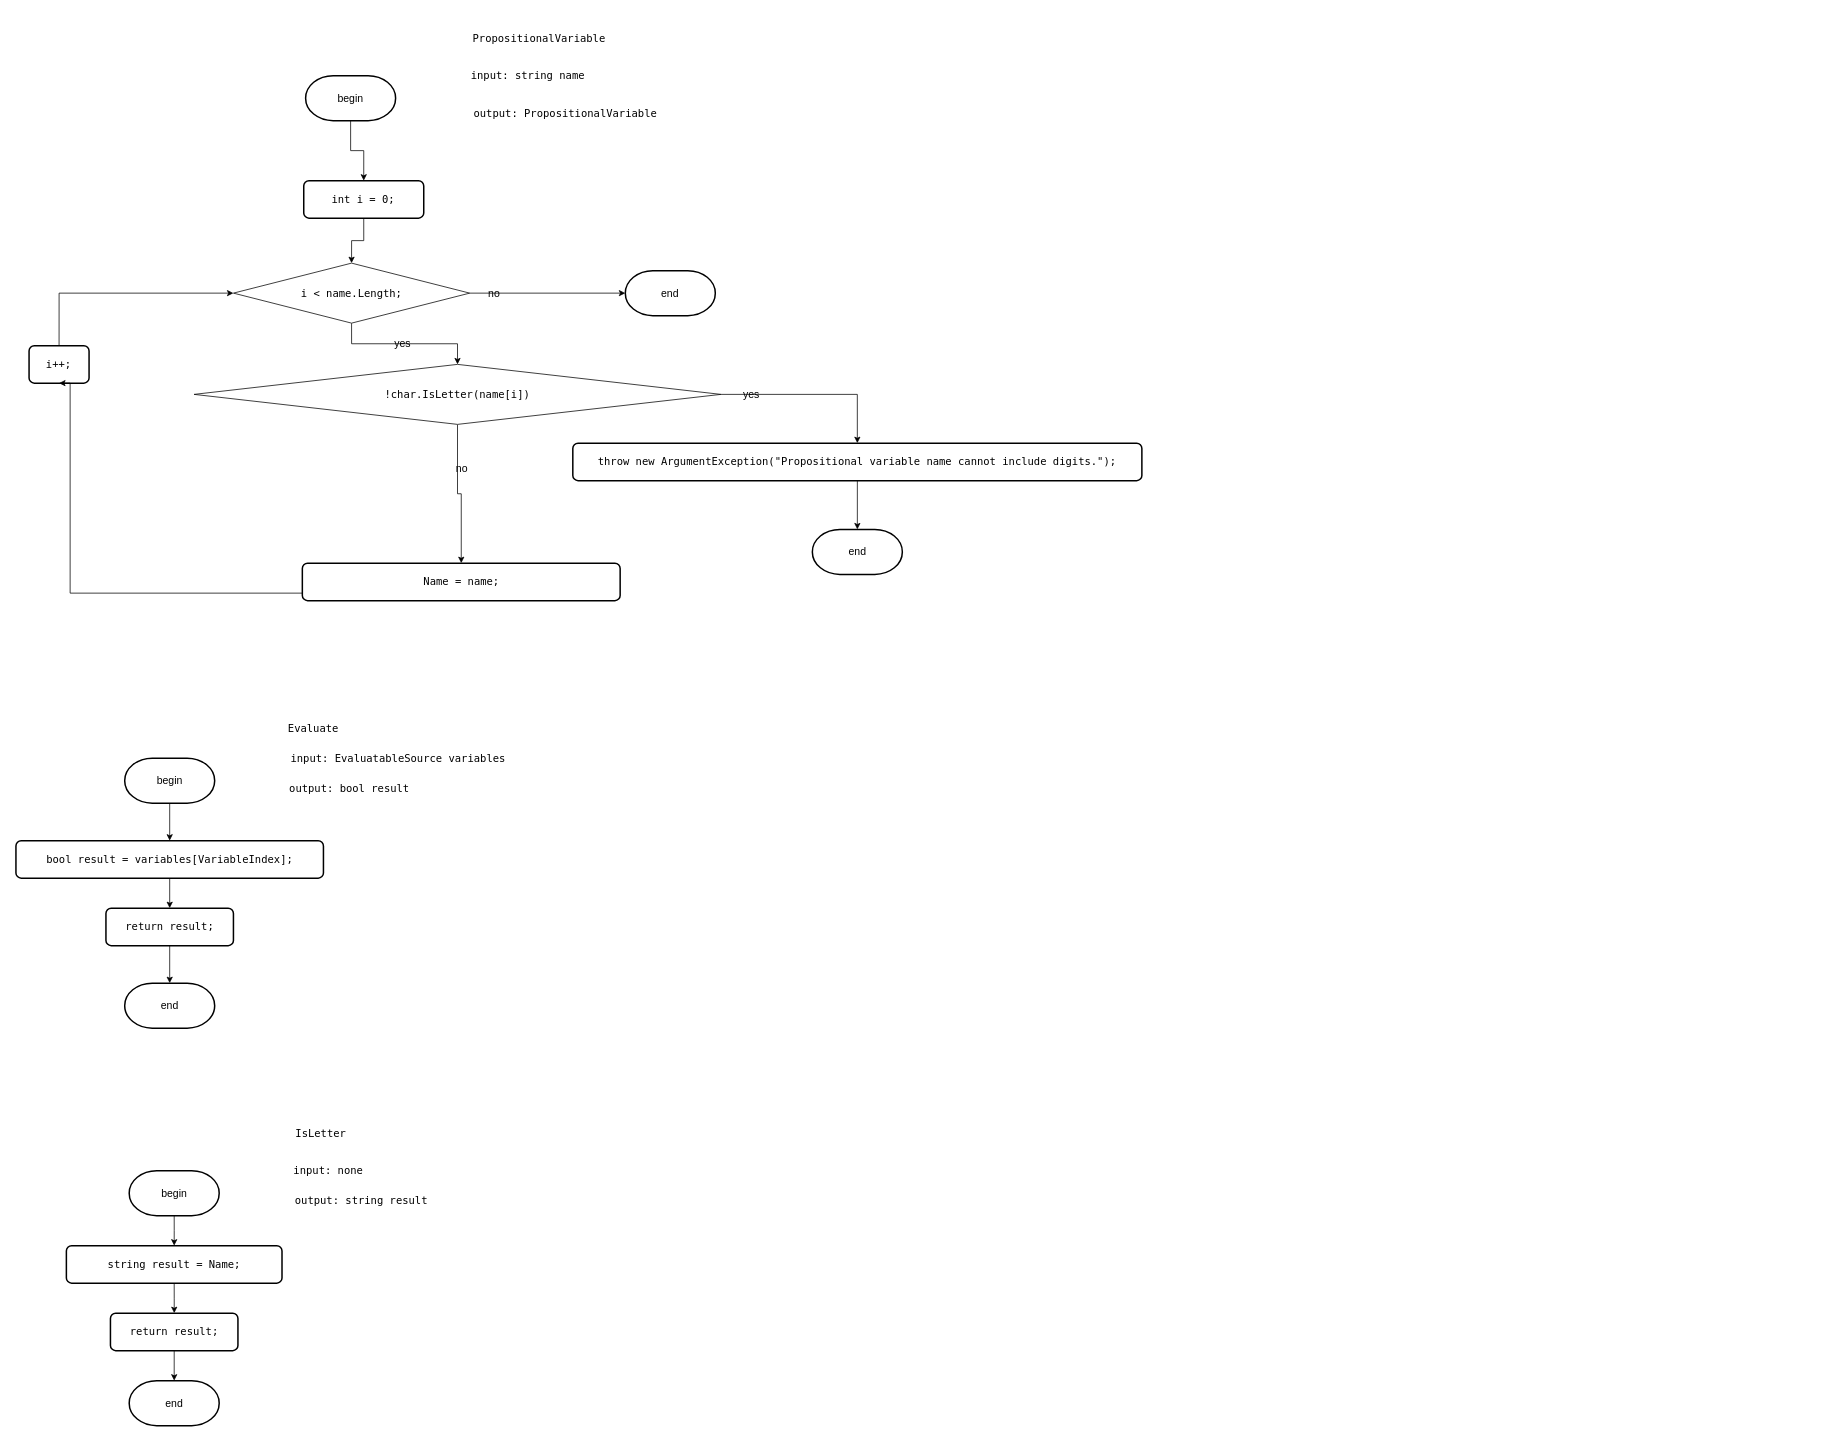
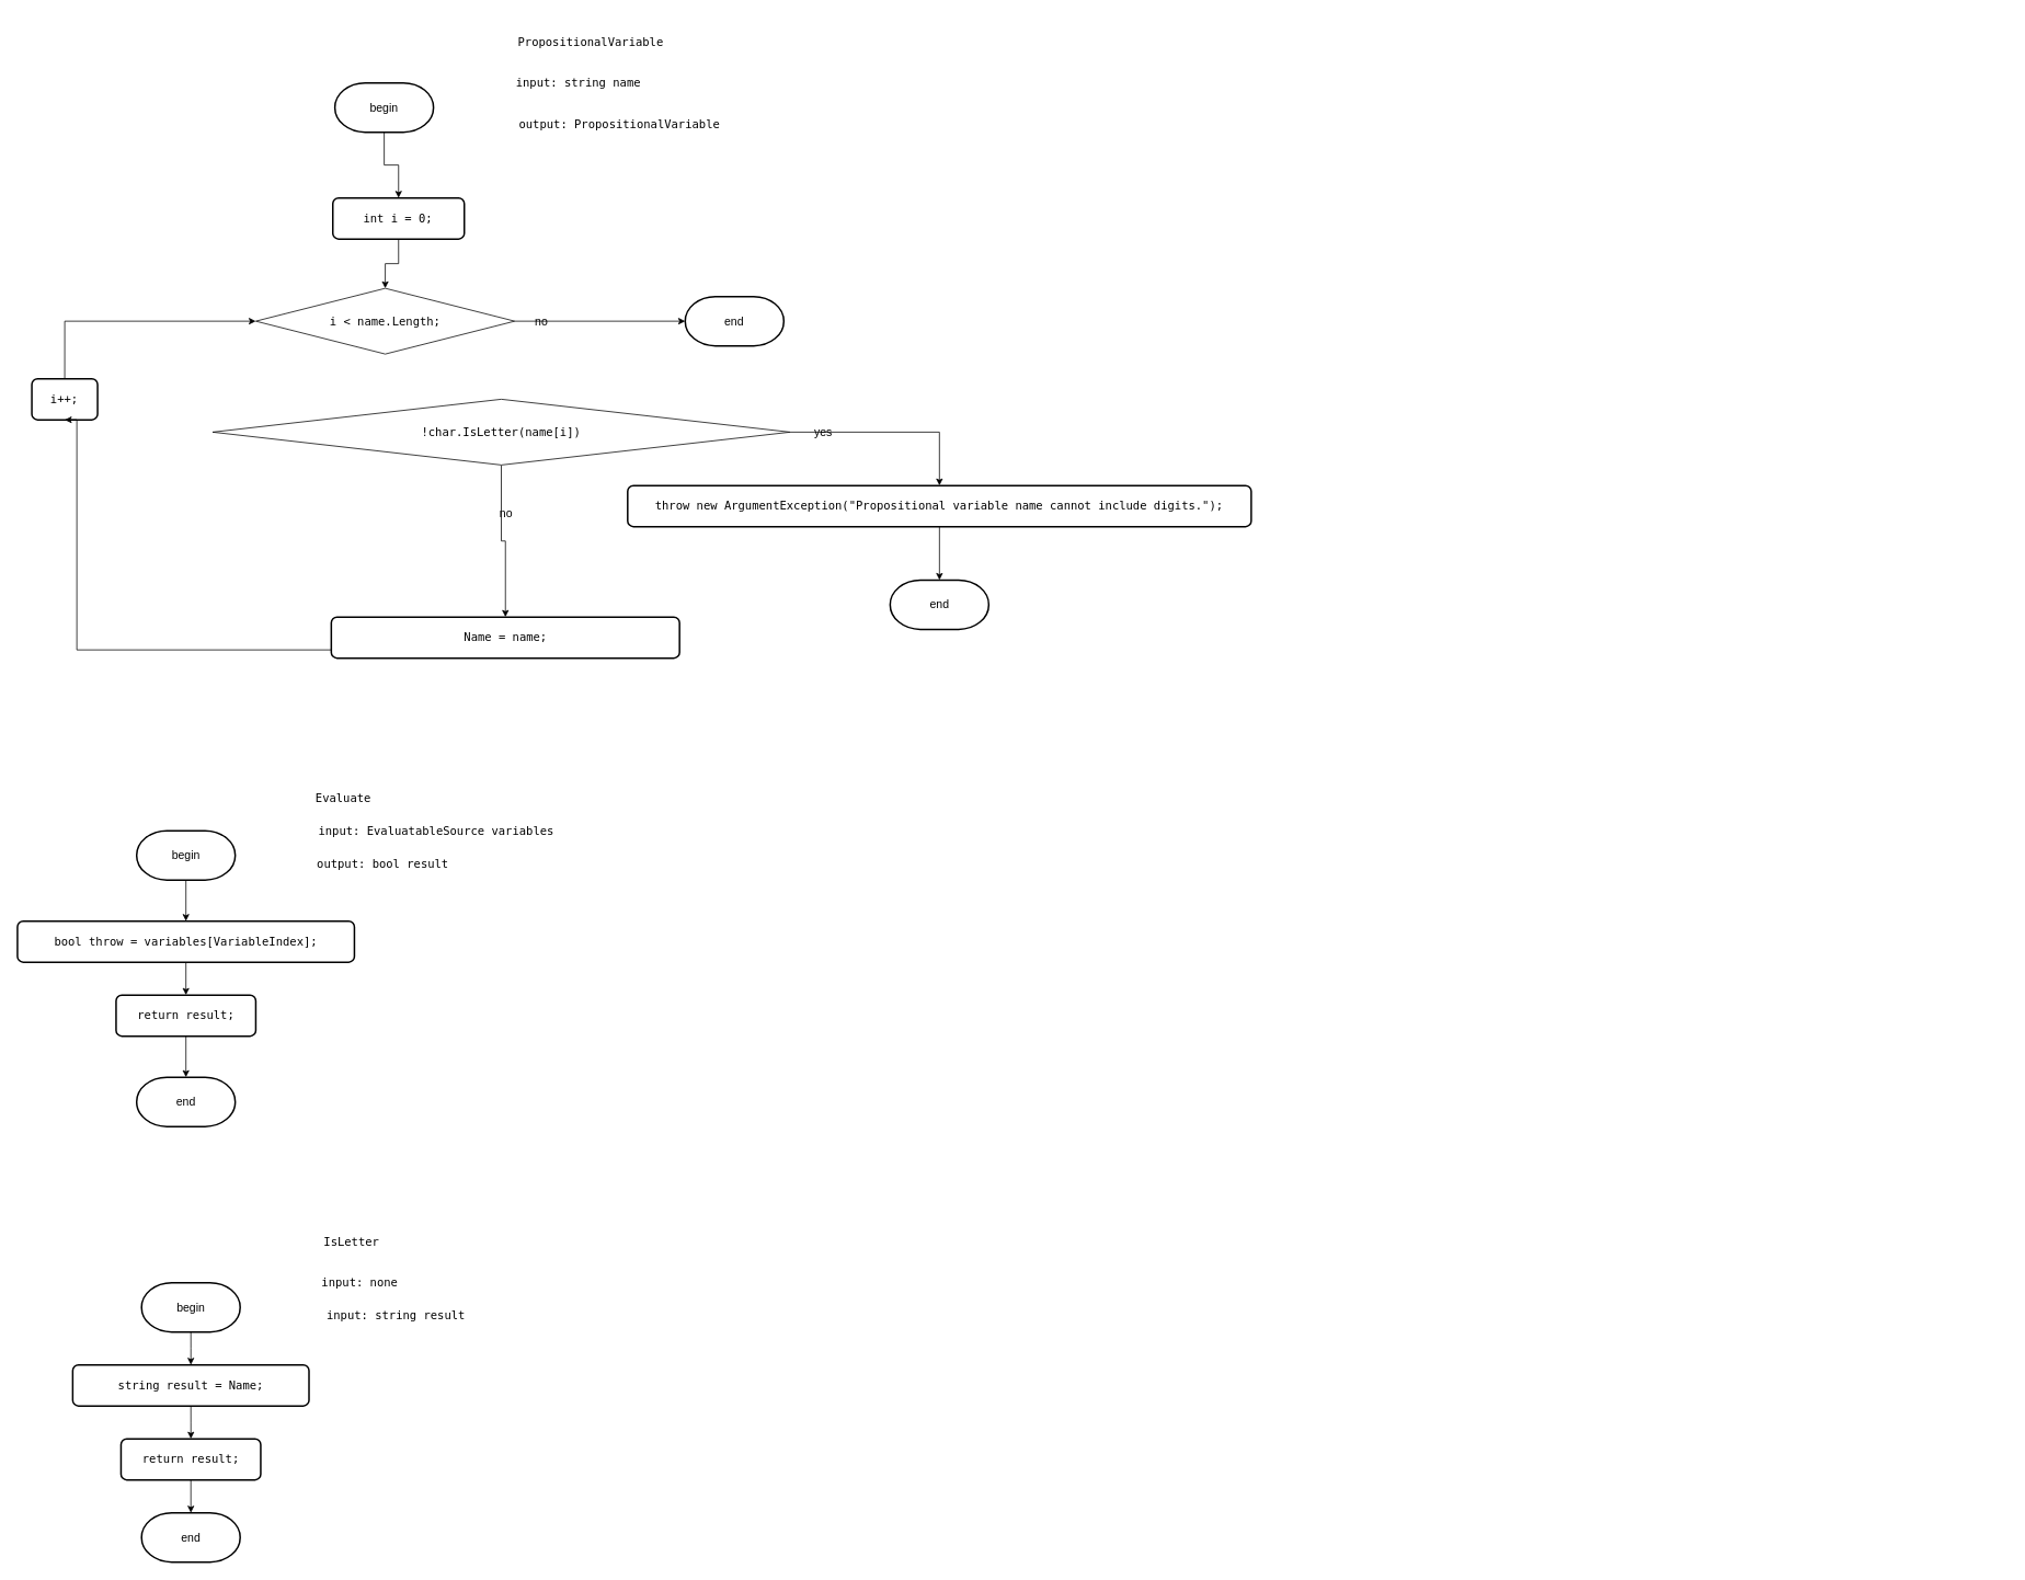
- <mxCell id="9" style="edgeStyle=orthogonalEdgeStyle;rounded=0;orthogonalLoop=1;jettySize=auto;html=1;exitX=0.5;exitY=1;exitDx=0;exitDy=0;entryX=0.5;entryY=0;entryDx=0;entryDy=0;fontSize=14;fontColor=#000000;labelBackgroundColor=none;" parent="1" source="11" target="18" edge="1"><mxGeometry relative="1" as="geometry" /></mxCell>
- <mxCell id="10" value="yes" style="edgeLabel;html=1;align=center;verticalAlign=middle;resizable=0;points=[];fontSize=14;fontColor=#000000;labelBackgroundColor=none;" parent="9" vertex="1" connectable="0"><mxGeometry x="-0.033" y="1" relative="1" as="geometry"><mxPoint as="offset" /></mxGeometry></mxCell>
- <mxCell id="34" value="&lt;div style=&quot;&quot;&gt;&lt;pre style=&quot;font-family: &amp;quot;JetBrains Mono&amp;quot;, monospace;&quot;&gt;&lt;pre style=&quot;font-family: &amp;quot;JetBrains Mono&amp;quot;, monospace;&quot;&gt;&lt;span style=&quot;&quot;&gt;bool &lt;/span&gt;result = variables[VariableIndex];&lt;br&gt;&lt;/pre&gt;&lt;/pre&gt;&lt;/div&gt;" style="rounded=1;whiteSpace=wrap;html=1;absoluteArcSize=1;arcSize=14;strokeWidth=2;fontSize=14;fontColor=#000000;labelBackgroundColor=none;" parent="1" vertex="1"><mxGeometry x="20.76" y="1120" width="410" height="50" as="geometry" /></mxCell>
+ <mxCell id="34" value="&lt;div style=&quot;&quot;&gt;&lt;pre style=&quot;font-family: &amp;quot;JetBrains Mono&amp;quot;, monospace;&quot;&gt;&lt;pre style=&quot;font-family: &amp;quot;JetBrains Mono&amp;quot;, monospace;&quot;&gt;&lt;span style=&quot;&quot;&gt;bool &lt;/span&gt;throw = variables[VariableIndex];&lt;br&gt;&lt;/pre&gt;&lt;/pre&gt;&lt;/div&gt;" style="rounded=1;whiteSpace=wrap;html=1;absoluteArcSize=1;arcSize=14;strokeWidth=2;fontSize=14;fontColor=#000000;labelBackgroundColor=none;" parent="1" vertex="1"><mxGeometry x="20.76" y="1120" width="410" height="50" as="geometry" /></mxCell>
- <mxCell id="41" value="&lt;pre style=&quot;font-family: &amp;quot;JetBrains Mono&amp;quot;, monospace;&quot;&gt;output: string result&lt;/pre&gt;" style="text;html=1;align=center;verticalAlign=middle;resizable=0;points=[];autosize=1;strokeColor=none;fillColor=none;fontSize=14;fontColor=#000000;labelBackgroundColor=none;" parent="1" vertex="1"><mxGeometry x="385.51" y="1570" width="190" height="60" as="geometry" /></mxCell>
+ <mxCell id="41" value="&lt;pre style=&quot;font-family: &amp;quot;JetBrains Mono&amp;quot;, monospace;&quot;&gt;input: string result&lt;/pre&gt;" style="text;html=1;align=center;verticalAlign=middle;resizable=0;points=[];autosize=1;strokeColor=none;fillColor=none;fontSize=14;fontColor=#000000;labelBackgroundColor=none;" parent="1" vertex="1"><mxGeometry x="385.51" y="1570" width="190" height="60" as="geometry" /></mxCell>
